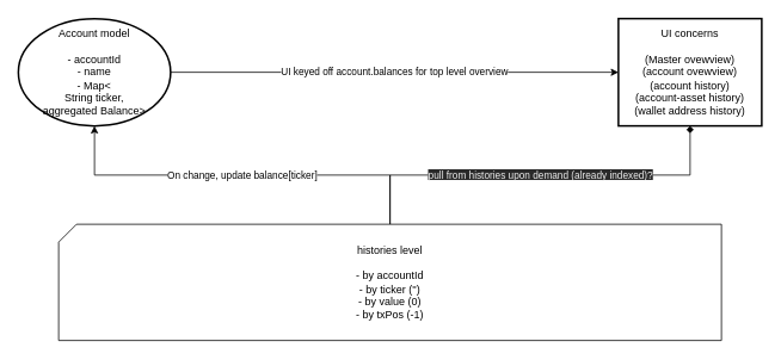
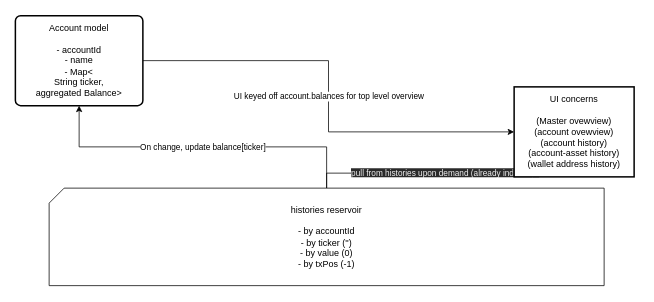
- <mxCell id="6" value="Account model&lt;br&gt;&lt;br&gt;- accountId&lt;br&gt;- name&lt;br&gt;- Map&amp;lt;&lt;br&gt;String ticker,&lt;br&gt;aggregated Balance&amp;gt;" style="ellipse;whiteSpace=wrap;html=1;absoluteArcSize=1;arcSize=14;strokeWidth=2;" parent="1" vertex="1"><mxGeometry x="20" y="20" width="170" height="120" as="geometry" /></mxCell>
+ <mxCell id="6" value="Account model&lt;br&gt;&lt;br&gt;- accountId&lt;br&gt;- name&lt;br&gt;- Map&amp;lt;&lt;br&gt;String ticker,&lt;br&gt;aggregated Balance&amp;gt;" style="rounded=1;whiteSpace=wrap;html=1;absoluteArcSize=1;arcSize=14;strokeWidth=2;" parent="1" vertex="1"><mxGeometry x="20" y="20" width="170" height="120" as="geometry" /></mxCell>
- <mxCell id="7" value="UI concerns&lt;br&gt;&lt;br&gt;(Master ovewview)&lt;br&gt;(account ovewview)&lt;br&gt;(account history)&lt;br&gt;(account-asset history)&lt;br&gt;(wallet address history)" style="rounded=0;whiteSpace=wrap;html=1;absoluteArcSize=1;arcSize=14;strokeWidth=2;" parent="1" vertex="1"><mxGeometry x="690" y="20" width="160" height="120" as="geometry" /></mxCell>
+ <mxCell id="7" value="UI concerns&lt;br&gt;&lt;br&gt;(Master ovewview)&lt;br&gt;(account ovewview)&lt;br&gt;(account history)&lt;br&gt;(account-asset history)&lt;br&gt;(wallet address history)" style="rounded=0;whiteSpace=wrap;html=1;absoluteArcSize=1;arcSize=14;strokeWidth=2;" parent="1" vertex="1"><mxGeometry x="685" y="115" width="160" height="120" as="geometry" /></mxCell>
- <mxCell id="4" value="histories level&lt;br&gt;&lt;br&gt;- by accountId&lt;br&gt;- by ticker ('')&lt;br&gt;- by value (0)&lt;br&gt;- by txPos (-1)" style="shape=card;whiteSpace=wrap;html=1;size=20;" parent="1" vertex="1"><mxGeometry x="65" y="250" width="740" height="130" as="geometry" /></mxCell>
+ <mxCell id="4" value="histories reservoir&lt;br&gt;&lt;br&gt;- by accountId&lt;br&gt;- by ticker ('')&lt;br&gt;- by value (0)&lt;br&gt;- by txPos (-1)" style="shape=card;whiteSpace=wrap;html=1;size=20;" parent="1" vertex="1"><mxGeometry x="65" y="250" width="740" height="130" as="geometry" /></mxCell>
